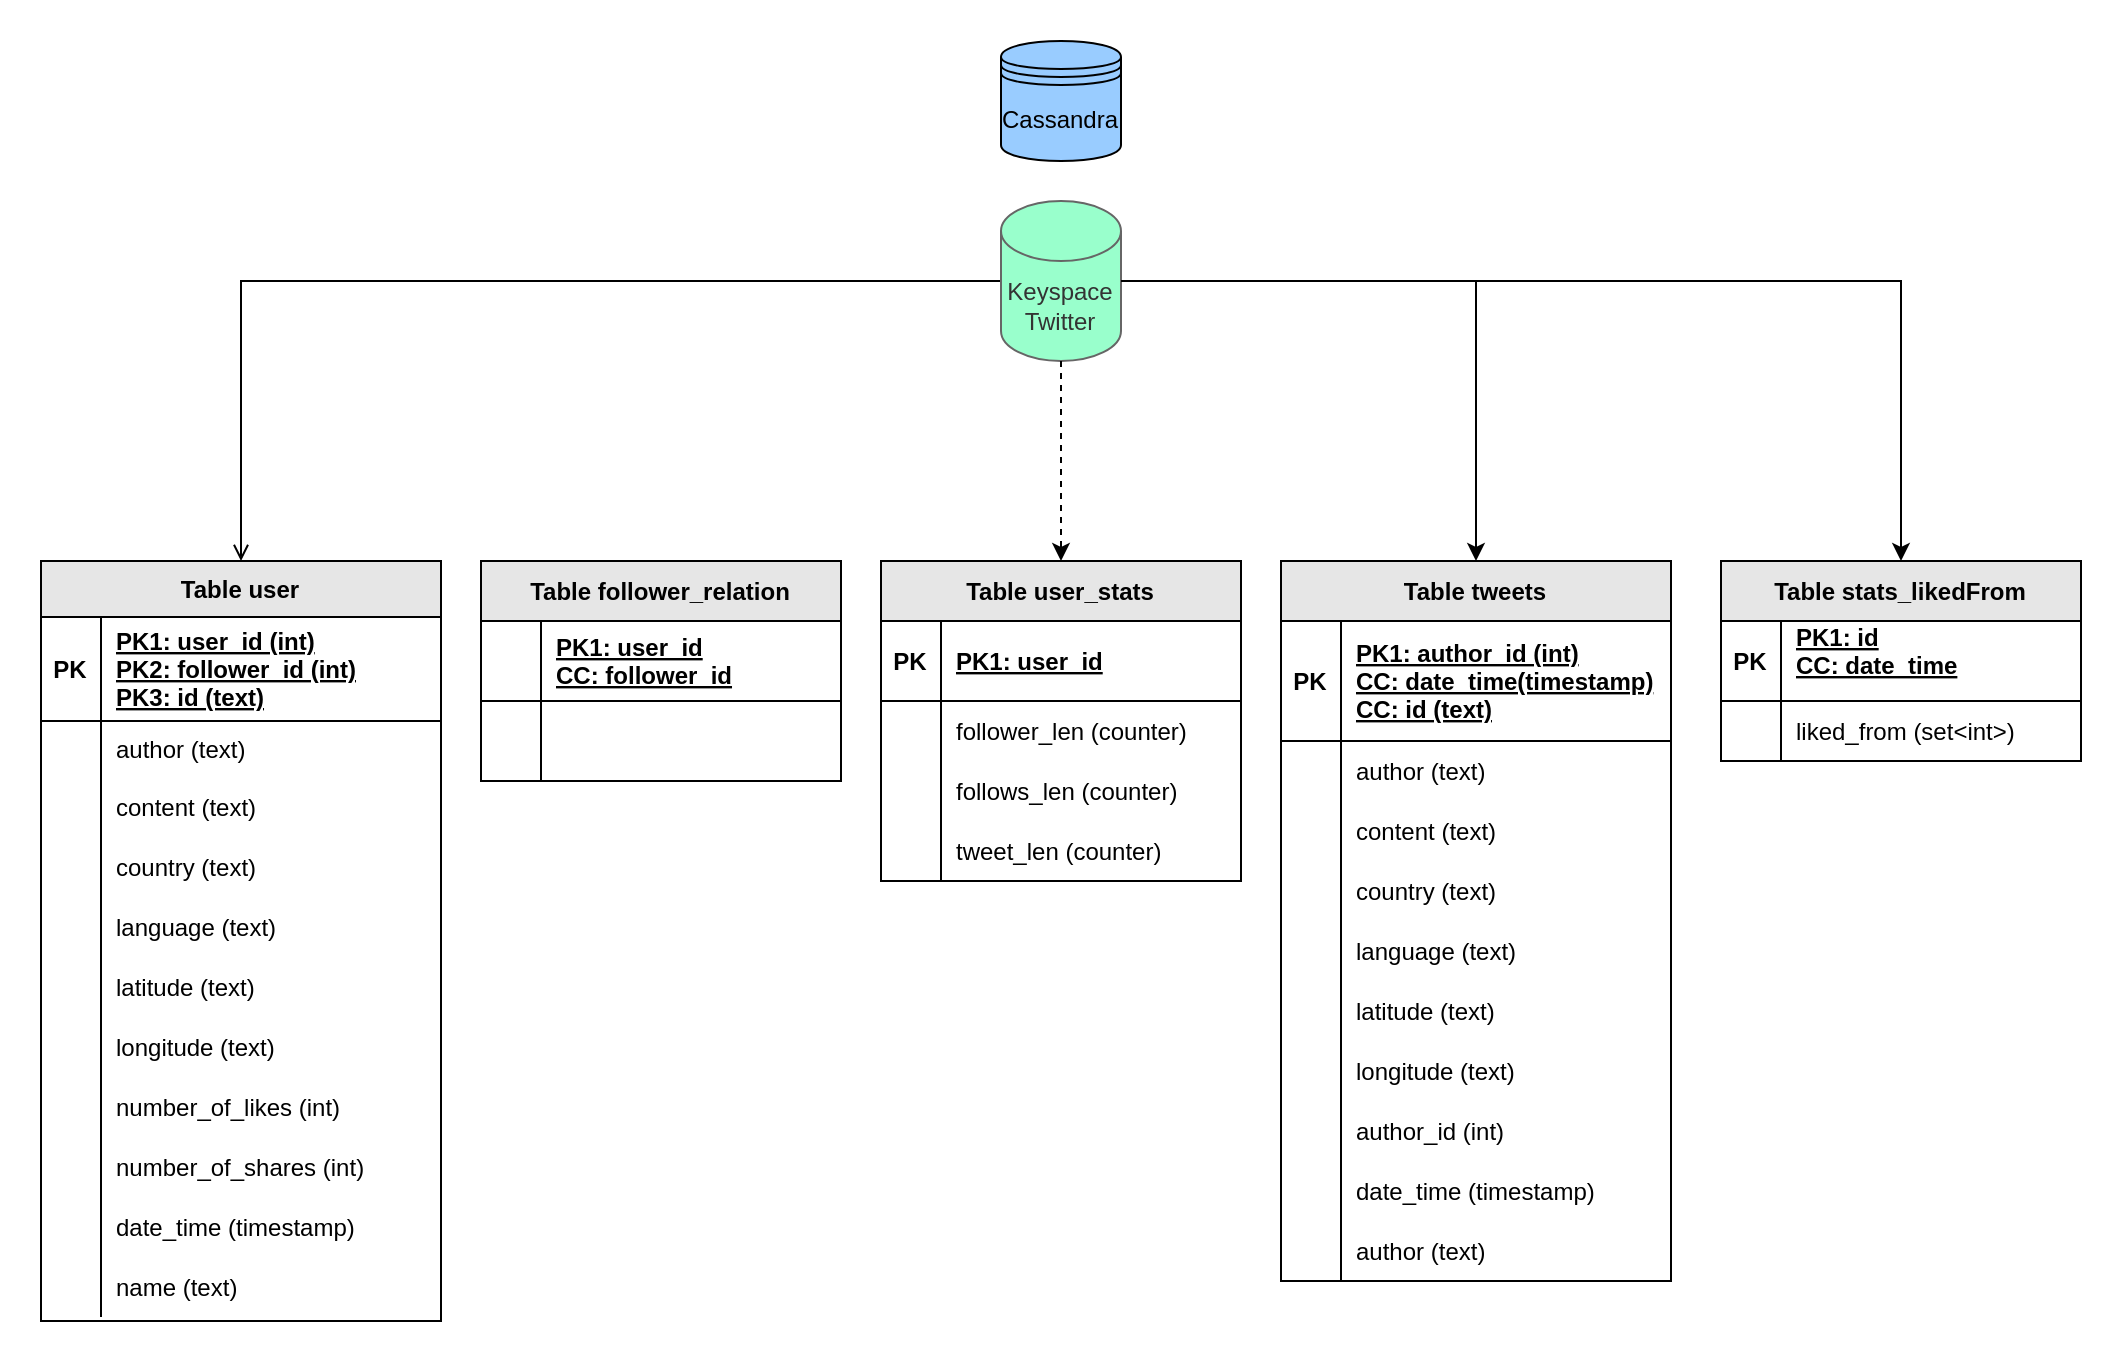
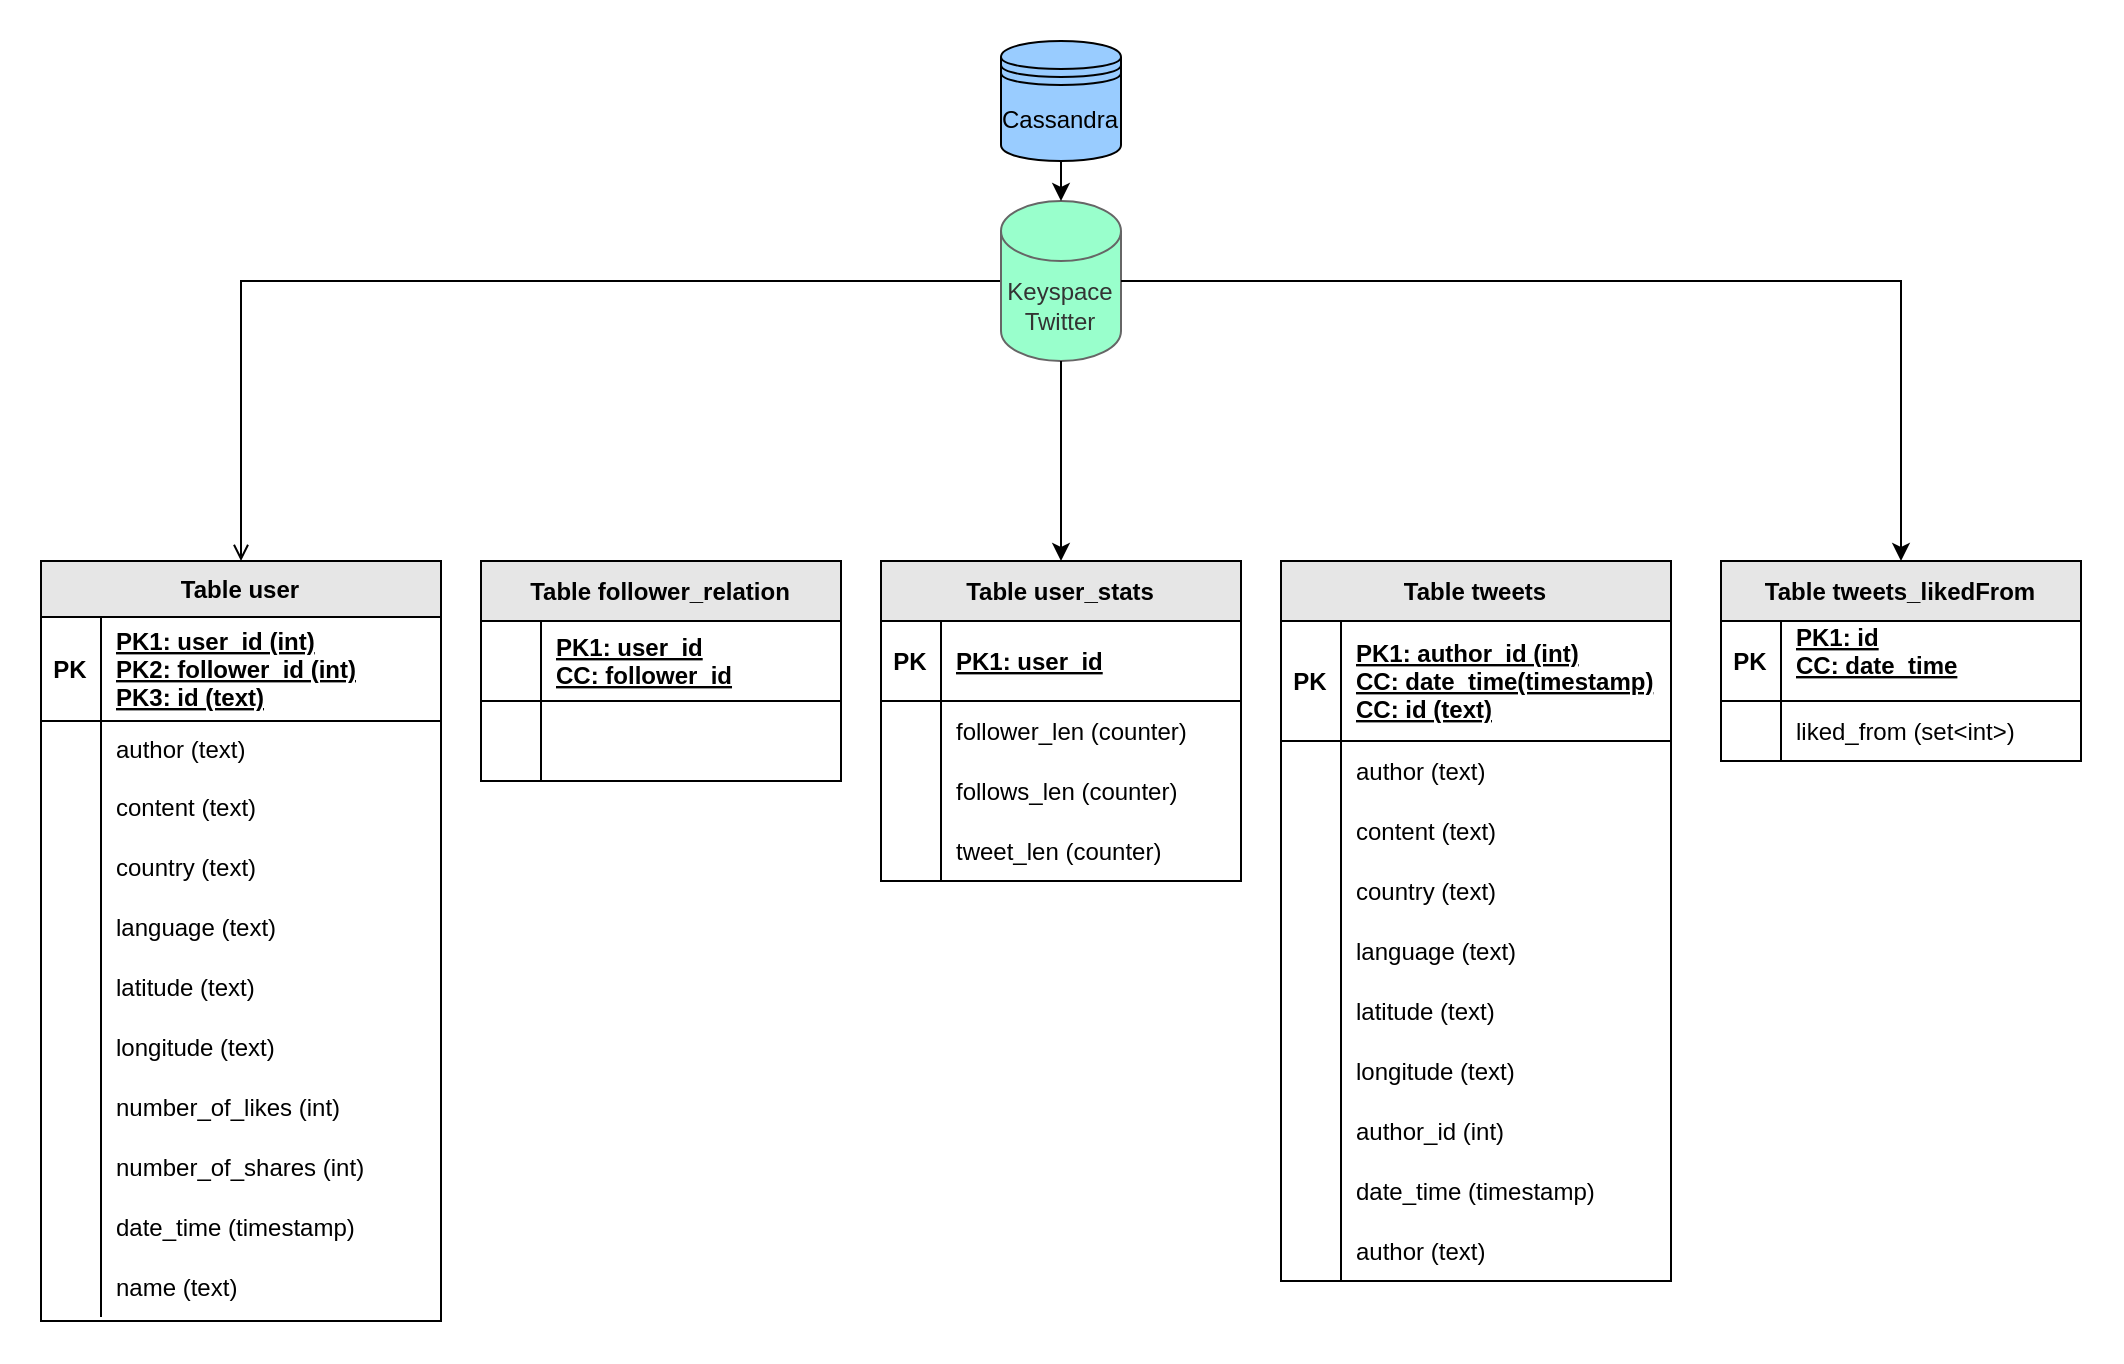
+ <mxCell id="53" value="" style="edgeStyle=none;html=1;" parent="1" source="54" target="4" edge="1"><mxGeometry relative="1" as="geometry" /></mxCell>
- <mxCell id="3" style="edgeStyle=orthogonalEdgeStyle;rounded=0;orthogonalLoop=1;jettySize=auto;html=1;exitX=1;exitY=0.5;exitDx=0;exitDy=0;exitPerimeter=0;entryX=0.5;entryY=0;entryDx=0;entryDy=0;" edge="1" parent="1" source="4" target="56"><mxGeometry relative="1" as="geometry" /></mxCell>
- <mxCell id="5" style="edgeStyle=orthogonalEdgeStyle;rounded=0;orthogonalLoop=1;jettySize=auto;html=1;exitX=0.5;exitY=1;exitDx=0;exitDy=0;exitPerimeter=0;dashed=1;" edge="1" parent="1" source="4" target="6"><mxGeometry relative="1" as="geometry"><mxPoint x="430" y="220" as="targetPoint" /></mxGeometry></mxCell>
+ <mxCell id="5" style="edgeStyle=orthogonalEdgeStyle;rounded=0;orthogonalLoop=1;jettySize=auto;html=1;exitX=0.5;exitY=1;exitDx=0;exitDy=0;exitPerimeter=0;" edge="1" parent="1" source="4" target="6"><mxGeometry relative="1" as="geometry"><mxPoint x="430" y="220" as="targetPoint" /></mxGeometry></mxCell>
- <mxCell id="88" value="Table stats_likedFrom" style="shape=table;startSize=30;container=1;collapsible=1;childLayout=tableLayout;fixedRows=1;rowLines=0;fontStyle=1;align=center;resizeLast=1;fillColor=#E6E6E6;" vertex="1" parent="1"><mxGeometry x="860" y="280" width="180" height="100" as="geometry" /></mxCell>
+ <mxCell id="88" value="Table tweets_likedFrom" style="shape=table;startSize=30;container=1;collapsible=1;childLayout=tableLayout;fixedRows=1;rowLines=0;fontStyle=1;align=center;resizeLast=1;fillColor=#E6E6E6;" vertex="1" parent="1"><mxGeometry x="860" y="280" width="180" height="100" as="geometry" /></mxCell>
